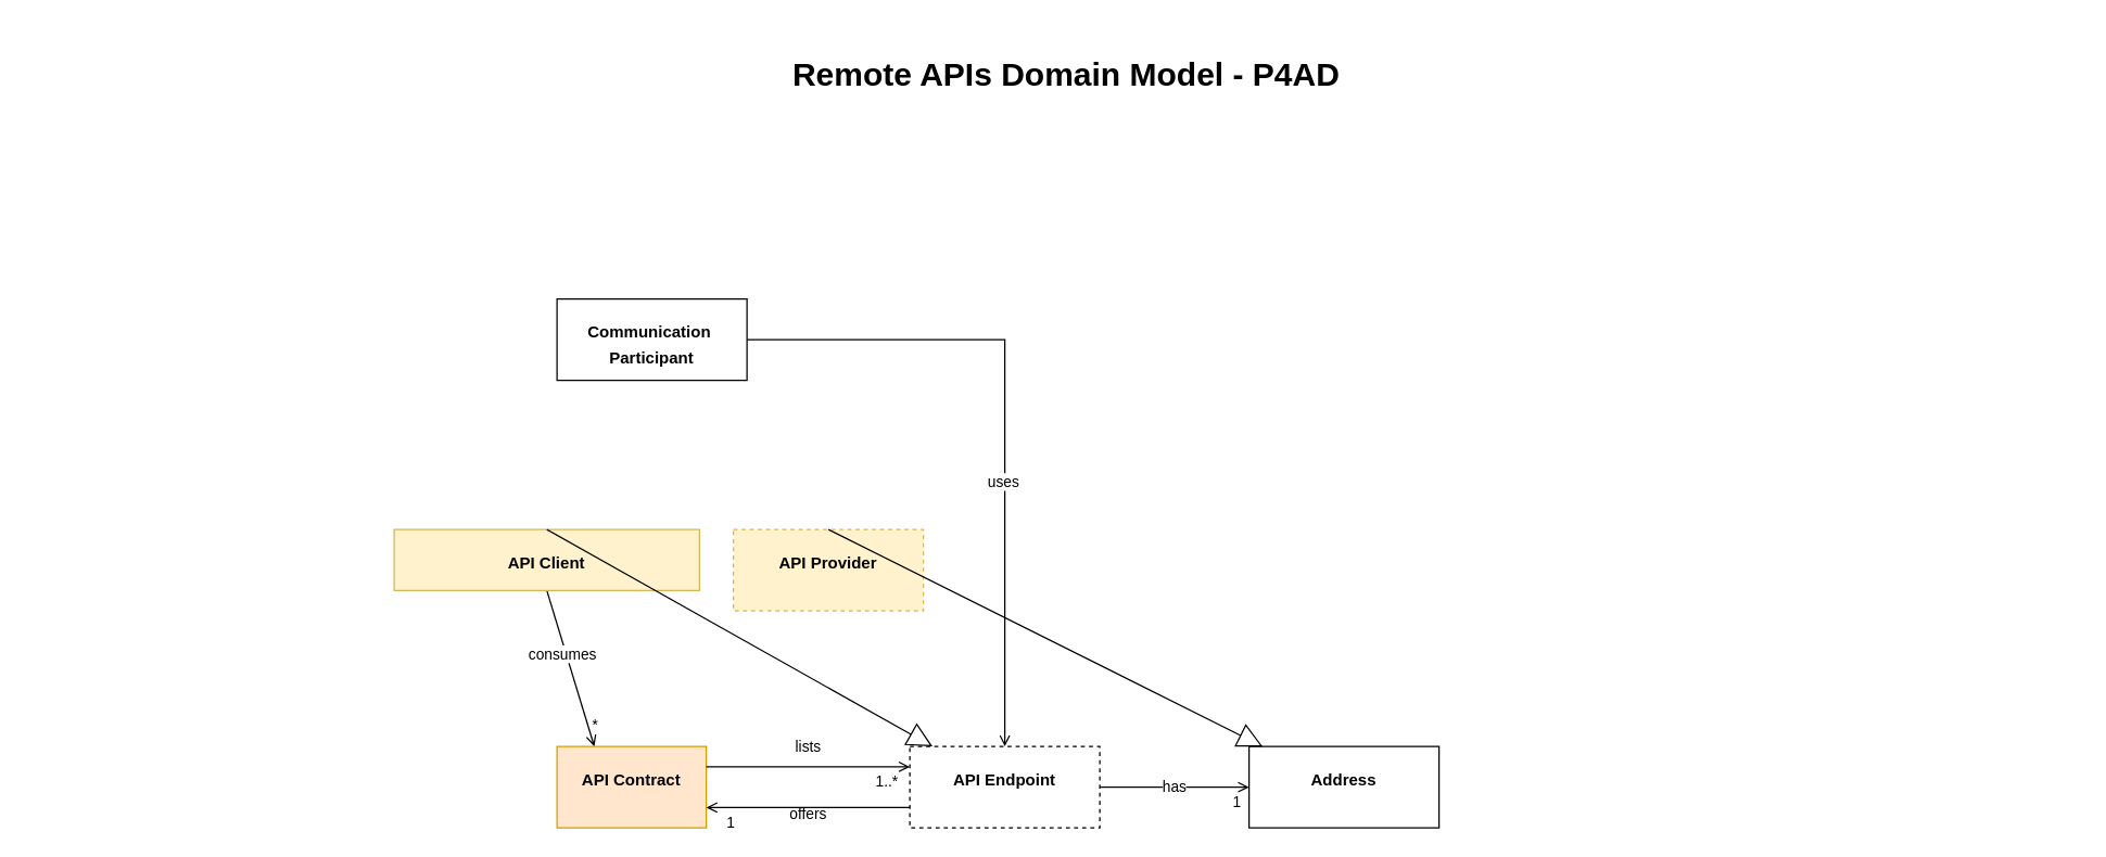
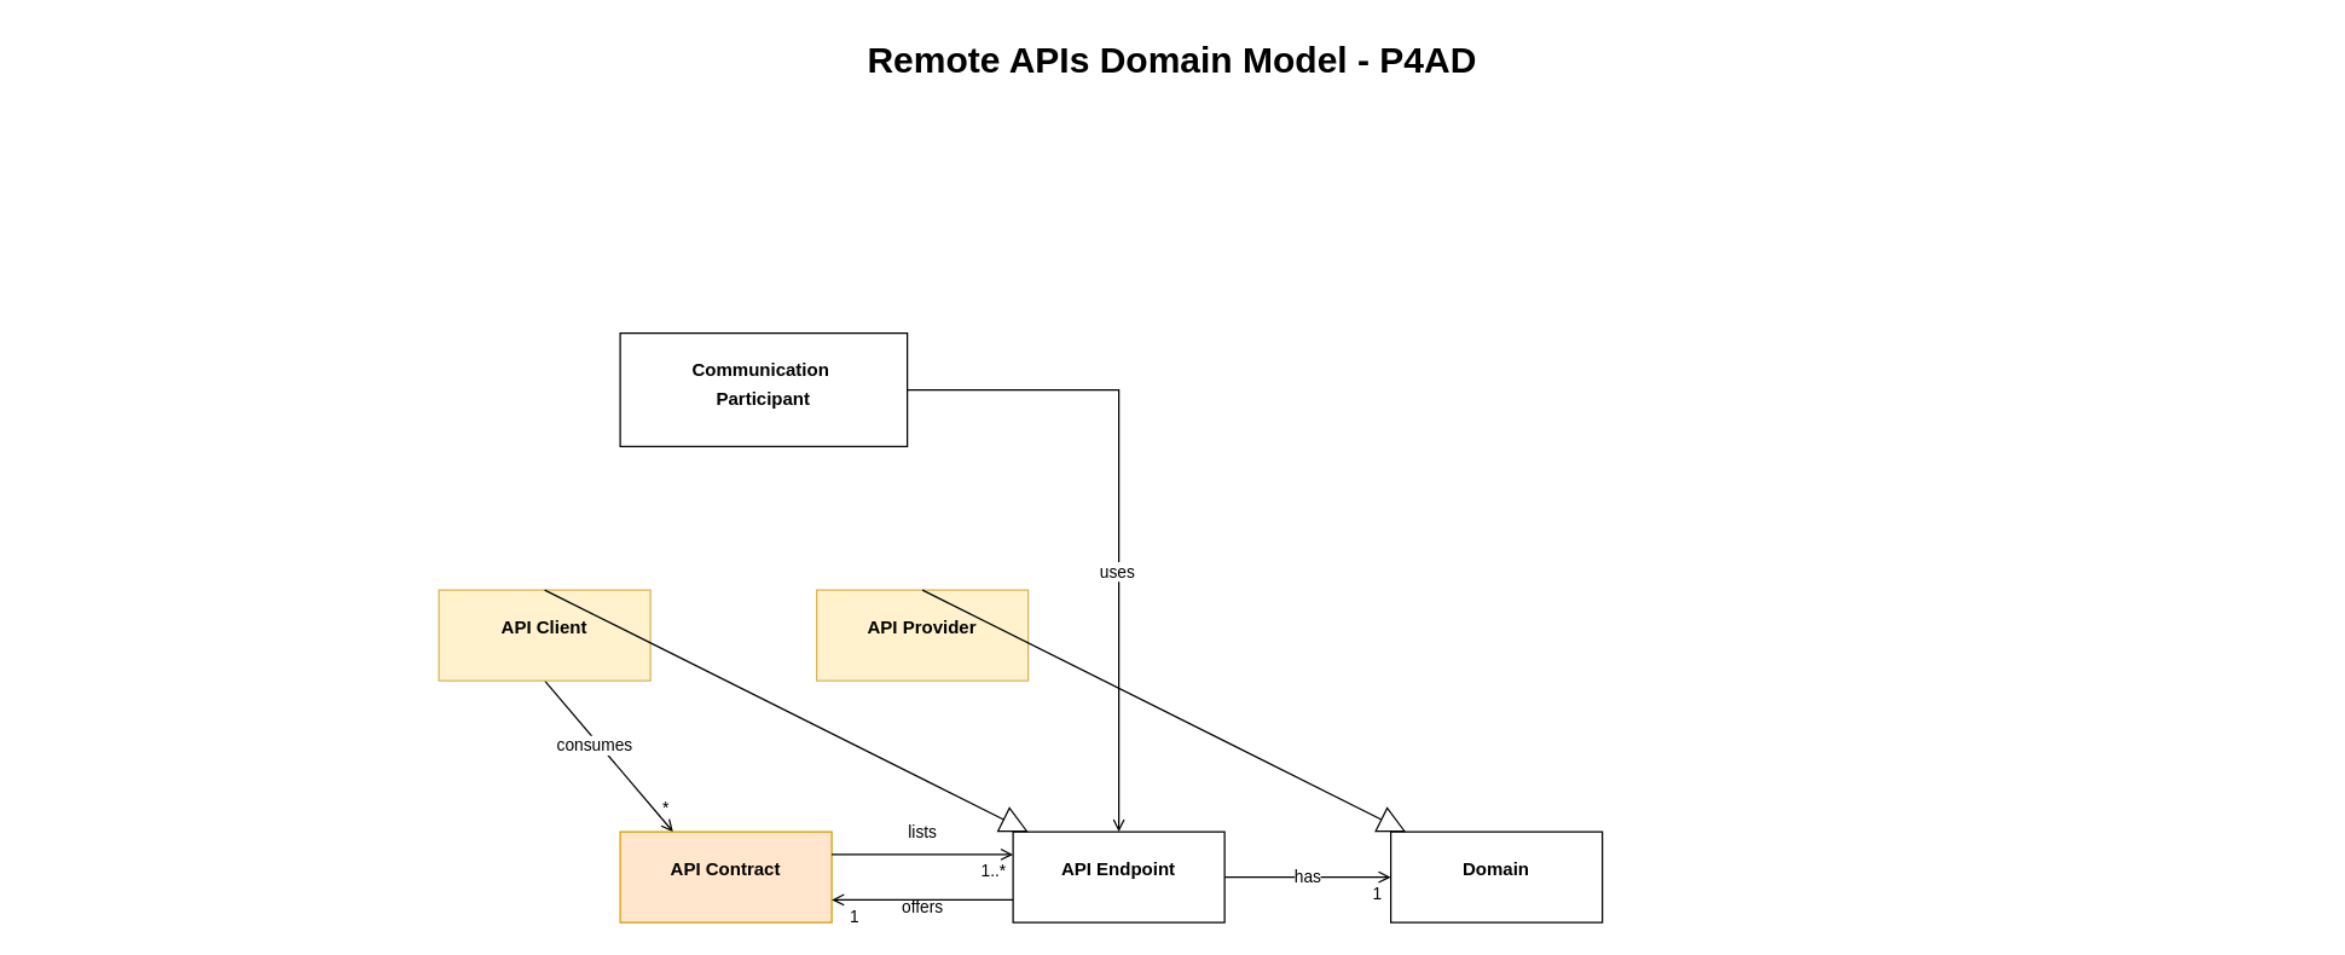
- <mxCell id="2" value="Remote APIs Domain Model - P4AD" style="text;strokeColor=none;fillColor=none;html=1;fontSize=24;fontStyle=1;verticalAlign=middle;align=center;labelBackgroundColor=none;rounded=0;" parent="1" vertex="1"><mxGeometry x="30" y="35" width="1510" height="40" as="geometry" /></mxCell>
+ <mxCell id="2" value="Remote APIs Domain Model - P4AD" style="text;strokeColor=none;fillColor=none;html=1;fontSize=24;fontStyle=1;verticalAlign=middle;align=center;labelBackgroundColor=none;rounded=0;" parent="1" vertex="1"><mxGeometry x="20" y="20" width="1510" height="40" as="geometry" /></mxCell>
- <mxCell id="10" value="&lt;p style=&quot;margin:0px;margin-top:4px;text-align:center;&quot;&gt;&lt;br&gt;&lt;b&gt;Communication&amp;nbsp;&lt;/b&gt;&lt;/p&gt;&lt;p style=&quot;margin:0px;margin-top:4px;text-align:center;&quot;&gt;&lt;b&gt;Participant&lt;/b&gt;&lt;/p&gt;" style="verticalAlign=top;align=left;overflow=fill;fontSize=12;fontFamily=Helvetica;html=1;labelBackgroundColor=none;rounded=0;" vertex="1" parent="1"><mxGeometry x="410" y="220" width="140" height="60" as="geometry" /></mxCell>
+ <mxCell id="10" value="&lt;p style=&quot;margin:0px;margin-top:4px;text-align:center;&quot;&gt;&lt;br&gt;&lt;b&gt;Communication&amp;nbsp;&lt;/b&gt;&lt;/p&gt;&lt;p style=&quot;margin:0px;margin-top:4px;text-align:center;&quot;&gt;&lt;b&gt;Participant&lt;/b&gt;&lt;/p&gt;" style="verticalAlign=top;align=left;overflow=fill;fontSize=12;fontFamily=Helvetica;html=1;labelBackgroundColor=none;rounded=0;" vertex="1" parent="1"><mxGeometry x="410" y="220" width="190" height="75" as="geometry" /></mxCell>
- <mxCell id="6" value="&lt;p style=&quot;margin:0px;margin-top:4px;text-align:center;&quot;&gt;&lt;br&gt;&lt;b&gt;API Client&lt;/b&gt;&lt;/p&gt;" style="verticalAlign=top;align=left;overflow=fill;fontSize=12;fontFamily=Helvetica;html=1;labelBackgroundColor=none;rounded=0;fillColor=#fff2cc;strokeColor=#d6b656;" vertex="1" parent="1"><mxGeometry x="290" y="390" width="225" height="45" as="geometry" /></mxCell>
+ <mxCell id="6" value="&lt;p style=&quot;margin:0px;margin-top:4px;text-align:center;&quot;&gt;&lt;br&gt;&lt;b&gt;API Client&lt;/b&gt;&lt;/p&gt;" style="verticalAlign=top;align=left;overflow=fill;fontSize=12;fontFamily=Helvetica;html=1;labelBackgroundColor=none;rounded=0;fillColor=#fff2cc;strokeColor=#d6b656;" vertex="1" parent="1"><mxGeometry x="290" y="390" width="140" height="60" as="geometry" /></mxCell>
- <mxCell id="7" value="&lt;p style=&quot;margin:0px;margin-top:4px;text-align:center;&quot;&gt;&lt;br&gt;&lt;b&gt;API Provider&lt;/b&gt;&lt;/p&gt;" style="verticalAlign=top;align=left;overflow=fill;fontSize=12;fontFamily=Helvetica;html=1;labelBackgroundColor=none;rounded=0;fillColor=#fff2cc;strokeColor=#d6b656;dashed=1;" vertex="1" parent="1"><mxGeometry x="540" y="390" width="140" height="60" as="geometry" /></mxCell>
+ <mxCell id="7" value="&lt;p style=&quot;margin:0px;margin-top:4px;text-align:center;&quot;&gt;&lt;br&gt;&lt;b&gt;API Provider&lt;/b&gt;&lt;/p&gt;" style="verticalAlign=top;align=left;overflow=fill;fontSize=12;fontFamily=Helvetica;html=1;labelBackgroundColor=none;rounded=0;fillColor=#fff2cc;strokeColor=#d6b656;" vertex="1" parent="1"><mxGeometry x="540" y="390" width="140" height="60" as="geometry" /></mxCell>
- <mxCell id="15" value="&lt;p style=&quot;margin:0px;margin-top:4px;text-align:center;&quot;&gt;&lt;br&gt;&lt;b&gt;Address&lt;/b&gt;&lt;/p&gt;" style="verticalAlign=top;align=left;overflow=fill;fontSize=12;fontFamily=Helvetica;html=1;labelBackgroundColor=none;rounded=0;" vertex="1" parent="1"><mxGeometry x="920" y="550" width="140" height="60" as="geometry" /></mxCell>
+ <mxCell id="15" value="&lt;p style=&quot;margin:0px;margin-top:4px;text-align:center;&quot;&gt;&lt;br&gt;&lt;b&gt;Domain&lt;/b&gt;&lt;/p&gt;" style="verticalAlign=top;align=left;overflow=fill;fontSize=12;fontFamily=Helvetica;html=1;labelBackgroundColor=none;rounded=0;" vertex="1" parent="1"><mxGeometry x="920" y="550" width="140" height="60" as="geometry" /></mxCell>
- <mxCell id="11" value="&lt;p style=&quot;margin:0px;margin-top:4px;text-align:center;&quot;&gt;&lt;br&gt;&lt;b&gt;API Contract&lt;/b&gt;&lt;/p&gt;" style="verticalAlign=top;align=left;overflow=fill;fontSize=12;fontFamily=Helvetica;html=1;labelBackgroundColor=none;rounded=0;fillColor=#ffe6cc;strokeColor=#d79b00;" vertex="1" parent="1"><mxGeometry x="410" y="550" width="110" height="60" as="geometry" /></mxCell>
+ <mxCell id="11" value="&lt;p style=&quot;margin:0px;margin-top:4px;text-align:center;&quot;&gt;&lt;br&gt;&lt;b&gt;API Contract&lt;/b&gt;&lt;/p&gt;" style="verticalAlign=top;align=left;overflow=fill;fontSize=12;fontFamily=Helvetica;html=1;labelBackgroundColor=none;rounded=0;fillColor=#ffe6cc;strokeColor=#d79b00;" vertex="1" parent="1"><mxGeometry x="410" y="550" width="140" height="60" as="geometry" /></mxCell>
- <mxCell id="14" value="&lt;p style=&quot;margin:0px;margin-top:4px;text-align:center;&quot;&gt;&lt;br&gt;&lt;b&gt;API Endpoint&lt;/b&gt;&lt;/p&gt;" style="verticalAlign=top;align=left;overflow=fill;fontSize=12;fontFamily=Helvetica;html=1;labelBackgroundColor=none;rounded=0;dashed=1;" vertex="1" parent="1"><mxGeometry x="670" y="550" width="140" height="60" as="geometry" /></mxCell>
+ <mxCell id="14" value="&lt;p style=&quot;margin:0px;margin-top:4px;text-align:center;&quot;&gt;&lt;br&gt;&lt;b&gt;API Endpoint&lt;/b&gt;&lt;/p&gt;" style="verticalAlign=top;align=left;overflow=fill;fontSize=12;fontFamily=Helvetica;html=1;labelBackgroundColor=none;rounded=0;" vertex="1" parent="1"><mxGeometry x="670" y="550" width="140" height="60" as="geometry" /></mxCell>
